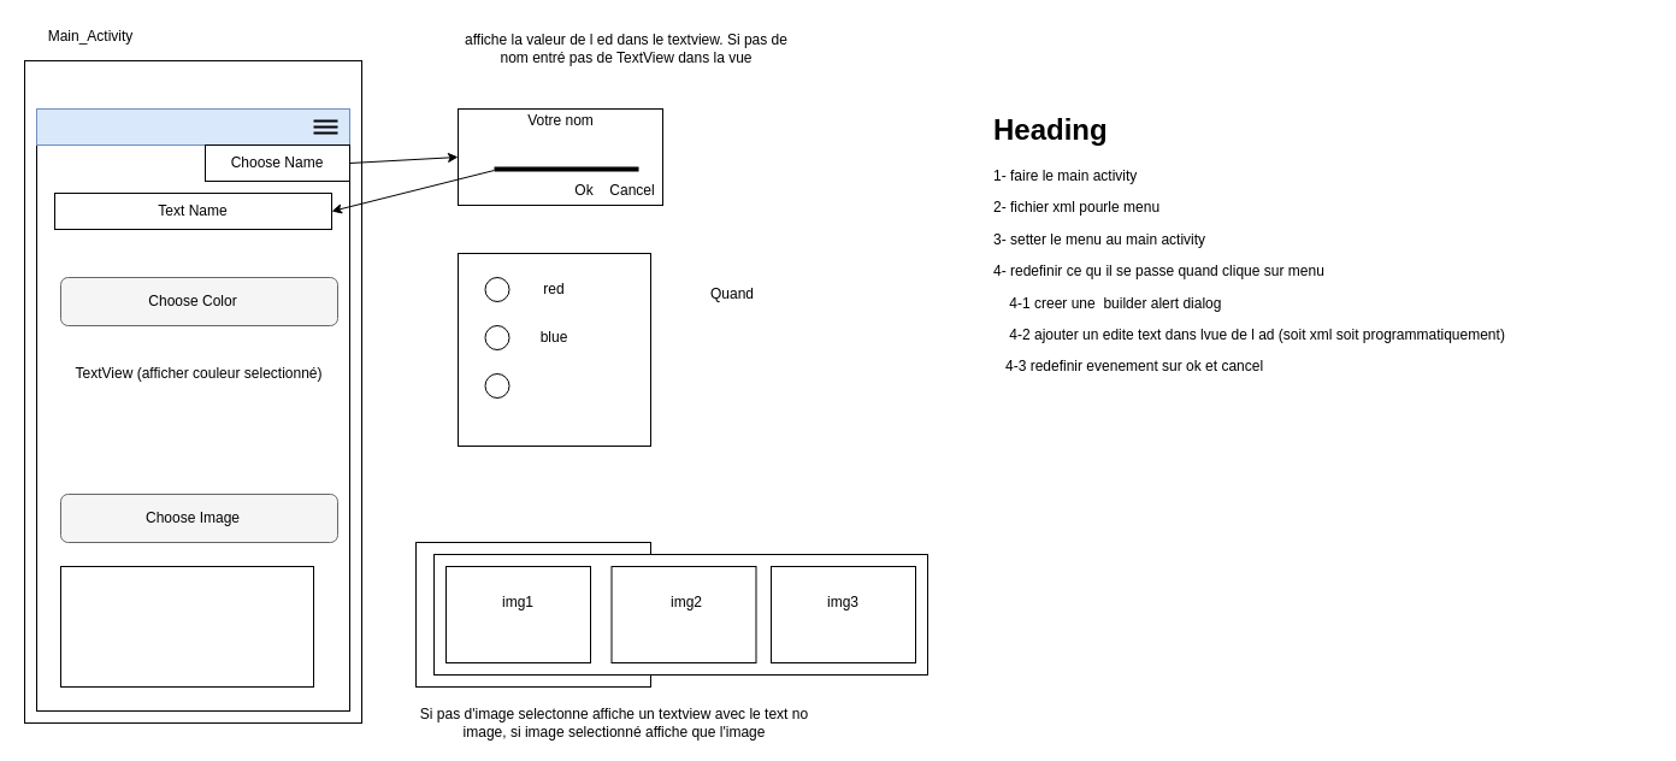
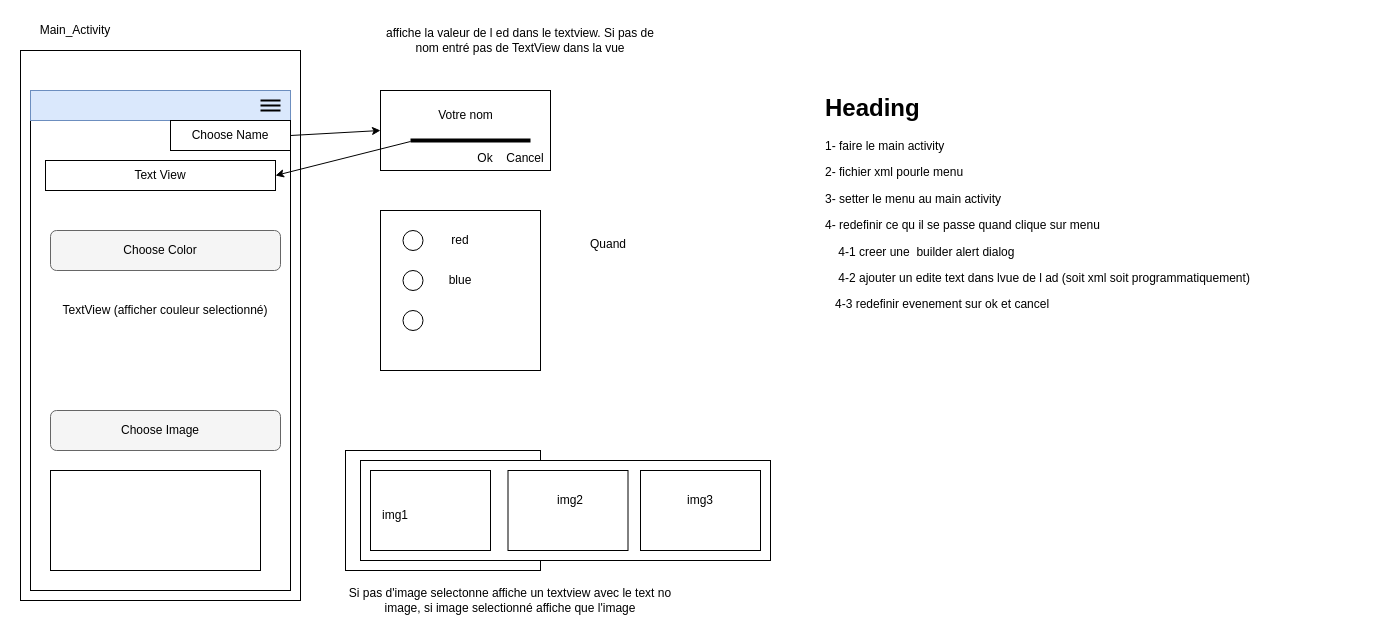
- <mxCell id="14" value="Votre nom" style="text;html=1;strokeColor=none;fillColor=none;align=center;verticalAlign=middle;whiteSpace=wrap;rounded=0;" parent="1" vertex="1"><mxGeometry x="422.5" y="90" width="85" height="20" as="geometry" /></mxCell>
+ <mxCell id="14" value="Votre nom" style="text;html=1;strokeColor=none;fillColor=none;align=center;verticalAlign=middle;whiteSpace=wrap;rounded=0;" parent="1" vertex="1"><mxGeometry x="422.5" y="105" width="85" height="20" as="geometry" /></mxCell>
- <mxCell id="12" value="Text Name" style="text;html=1;strokeColor=none;fillColor=none;align=center;verticalAlign=middle;whiteSpace=wrap;rounded=0;" parent="1" vertex="1"><mxGeometry x="115" y="167.5" width="90" height="15" as="geometry" /></mxCell>
+ <mxCell id="12" value="Text View" style="text;html=1;strokeColor=none;fillColor=none;align=center;verticalAlign=middle;whiteSpace=wrap;rounded=0;" parent="1" vertex="1"><mxGeometry x="115" y="167.5" width="90" height="15" as="geometry" /></mxCell>
- <mxCell id="35" value="img1" style="text;html=1;strokeColor=none;fillColor=none;align=center;verticalAlign=middle;whiteSpace=wrap;rounded=0;" parent="1" vertex="1"><mxGeometry x="410" y="490" width="40" height="20" as="geometry" /></mxCell>
+ <mxCell id="35" value="img1" style="text;html=1;strokeColor=none;fillColor=none;align=center;verticalAlign=middle;whiteSpace=wrap;rounded=0;" parent="1" vertex="1"><mxGeometry x="375" y="505" width="40" height="20" as="geometry" /></mxCell>
